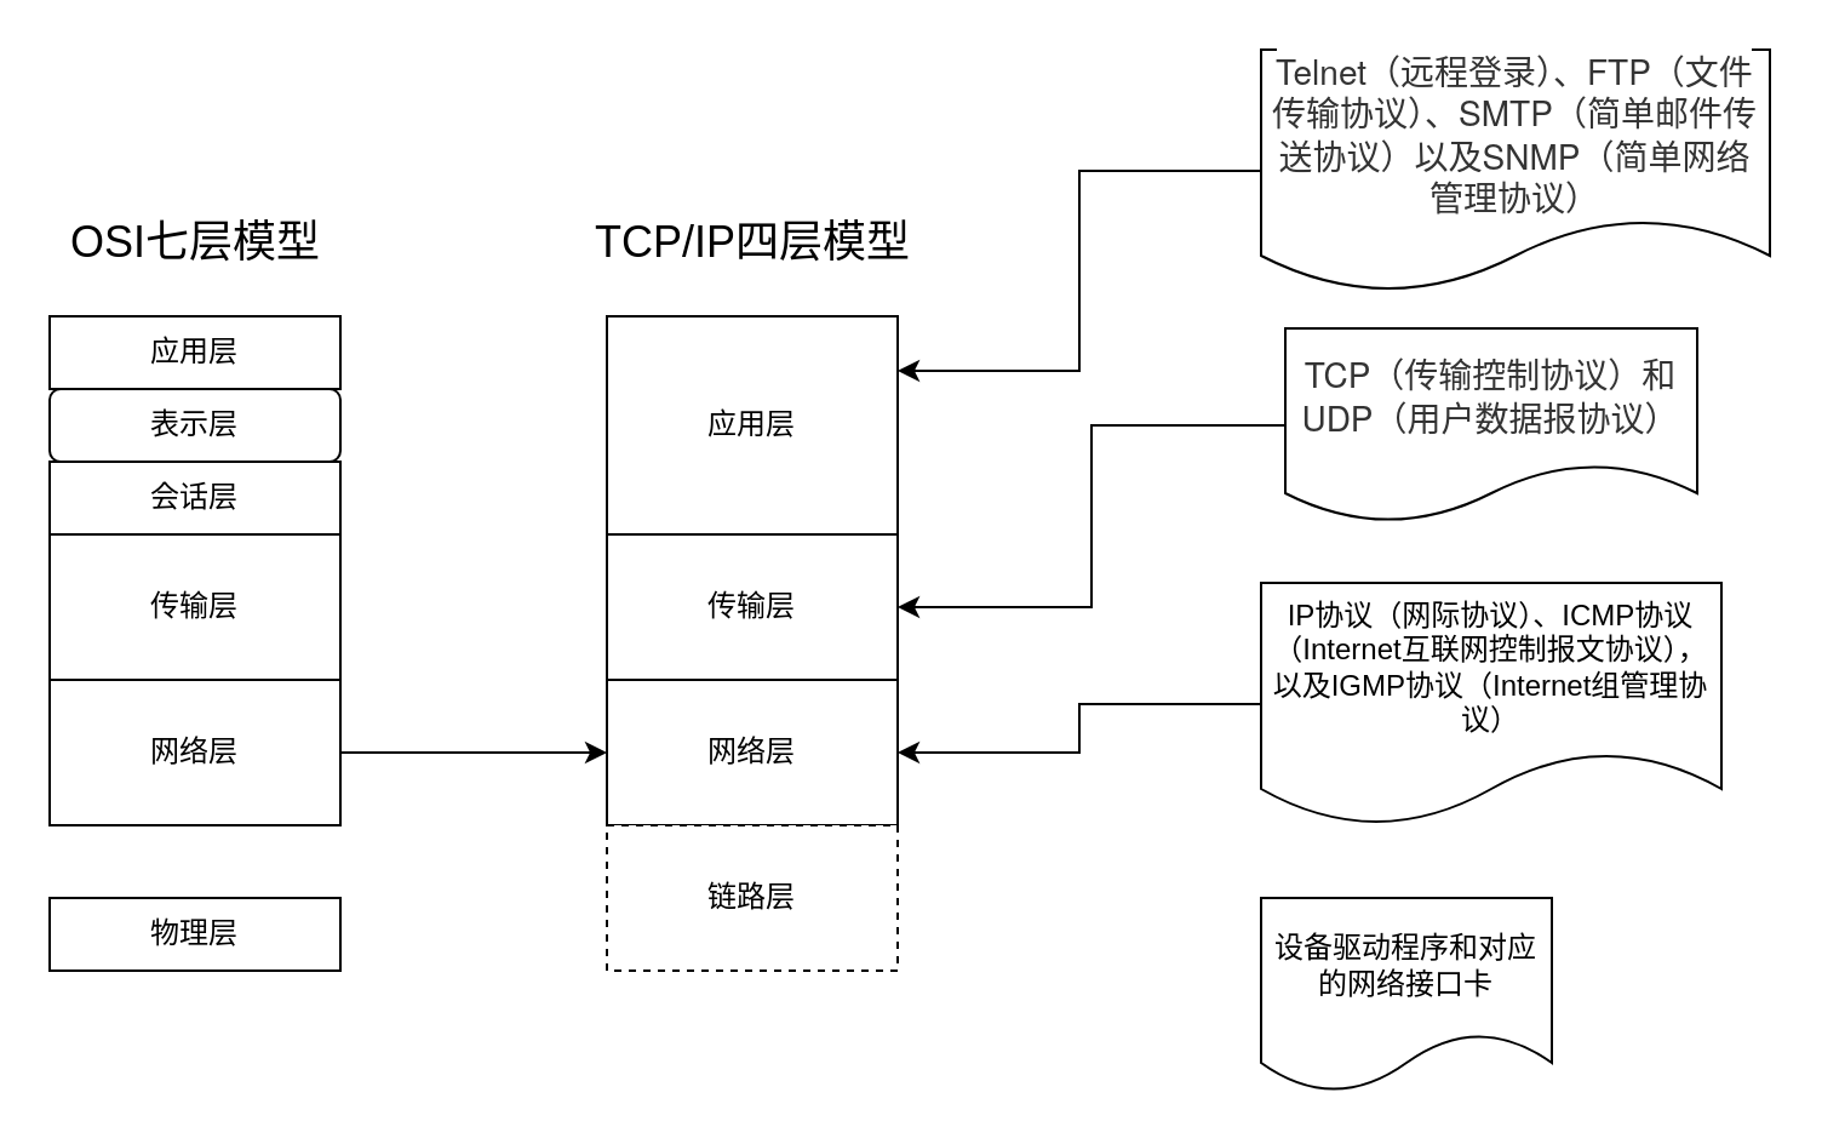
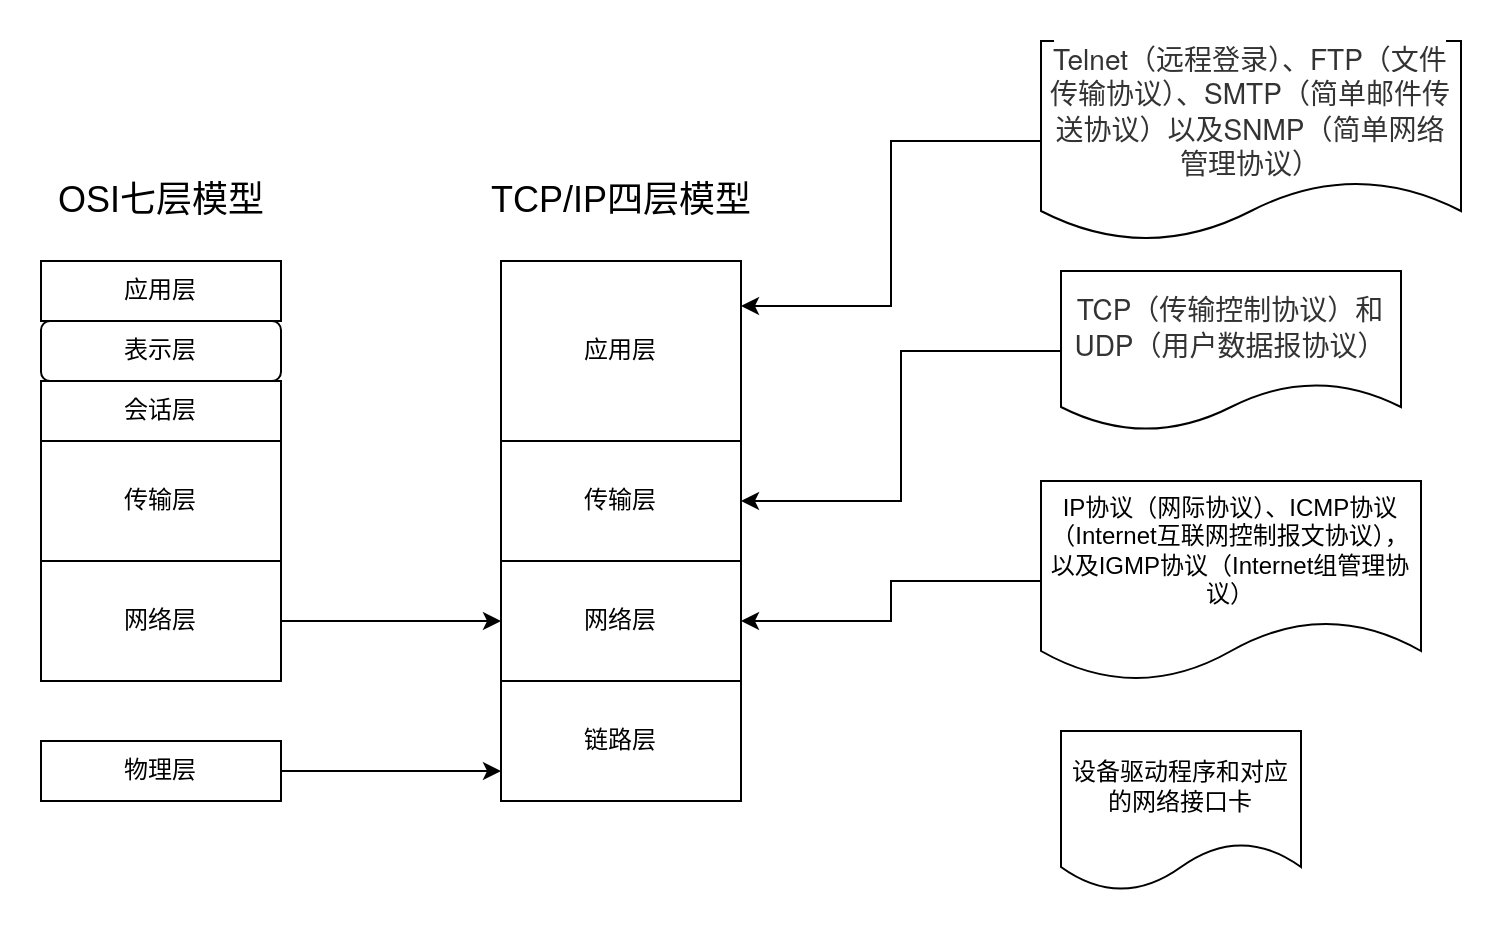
- <mxCell id="4" value="链路层" style="rounded=0;whiteSpace=wrap;html=1;direction=east;dashed=1;" parent="1" vertex="1"><mxGeometry x="250" y="340" width="120" height="60" as="geometry" /></mxCell>
+ <mxCell id="4" value="链路层" style="rounded=0;whiteSpace=wrap;html=1;direction=east;" parent="1" vertex="1"><mxGeometry x="250" y="340" width="120" height="60" as="geometry" /></mxCell>
+ <mxCell id="6" style="edgeStyle=orthogonalEdgeStyle;rounded=0;orthogonalLoop=1;jettySize=auto;html=1;entryX=0;entryY=0.75;entryDx=0;entryDy=0;" parent="1" source="7" target="4" edge="1"><mxGeometry relative="1" as="geometry" /></mxCell>
- <mxCell id="16" value="&lt;span&gt;设备驱动程序和对应的网络接口卡&lt;/span&gt;" style="shape=document;whiteSpace=wrap;html=1;boundedLbl=1;" parent="1" vertex="1"><mxGeometry x="520" y="370" width="120" height="80" as="geometry" /></mxCell>
+ <mxCell id="16" value="&lt;span&gt;设备驱动程序和对应的网络接口卡&lt;/span&gt;" style="shape=document;whiteSpace=wrap;html=1;boundedLbl=1;" parent="1" vertex="1"><mxGeometry x="530" y="365" width="120" height="80" as="geometry" /></mxCell>
